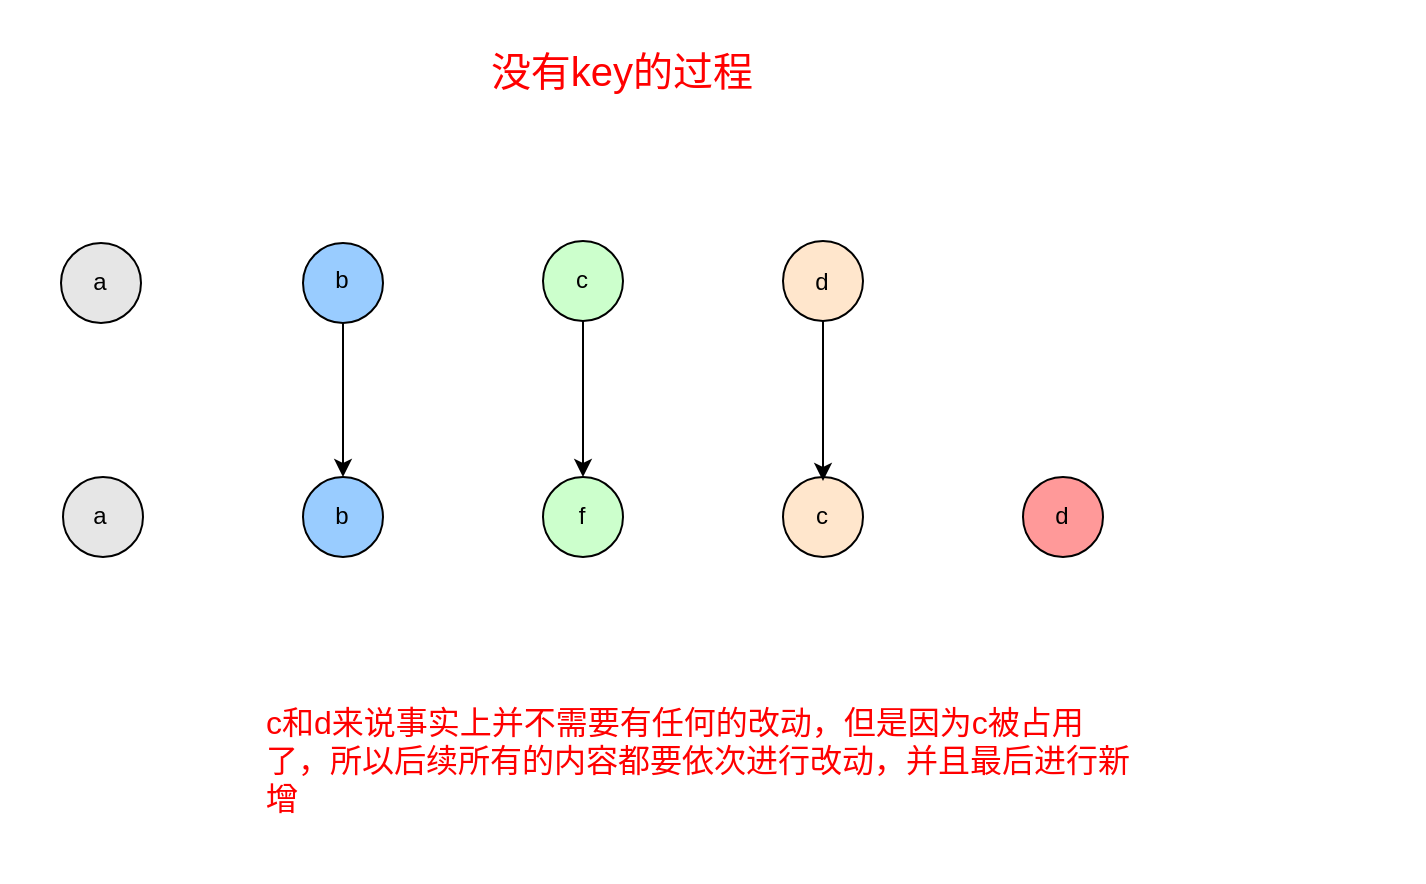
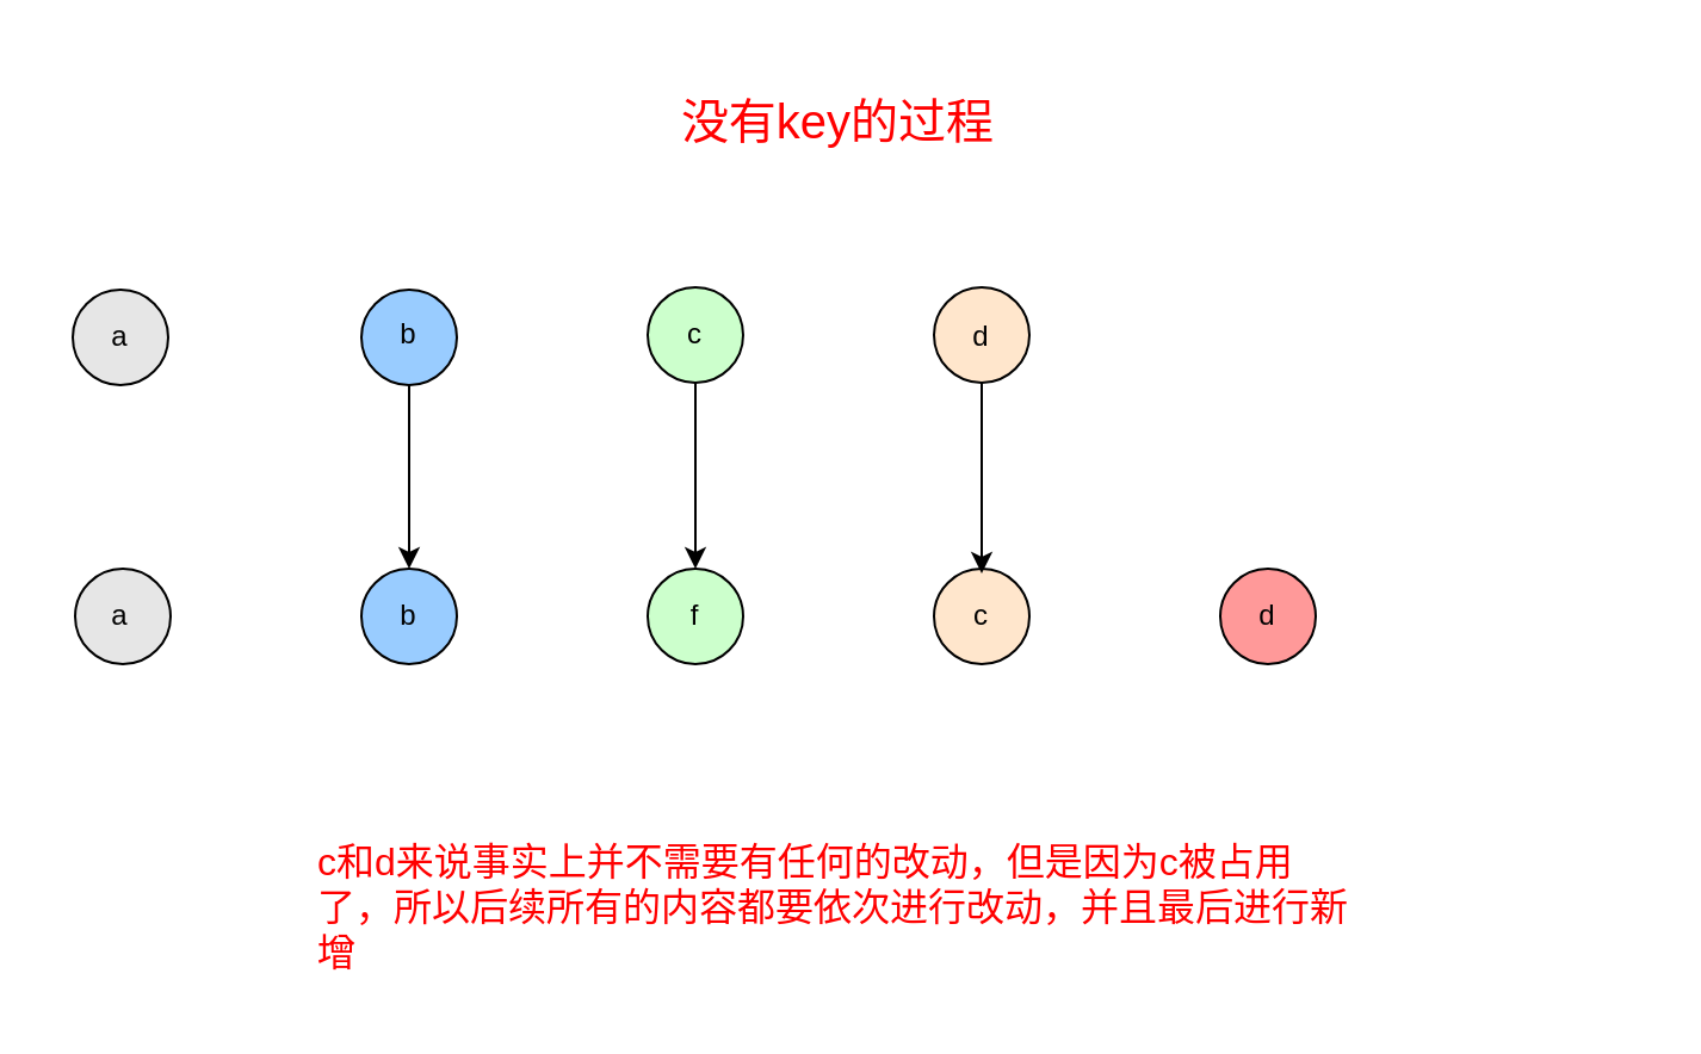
- <mxCell id="30" value="没有key的过程" style="text;html=1;strokeColor=none;fillColor=none;align=center;verticalAlign=middle;whiteSpace=wrap;rounded=0;strokeWidth=4;fontSize=20;fontColor=#FF0000;" parent="1" vertex="1"><mxGeometry x="211" y="5" width="200" height="60" as="geometry" /></mxCell>
+ <mxCell id="30" value="没有key的过程" style="text;html=1;strokeColor=none;fillColor=none;align=center;verticalAlign=middle;whiteSpace=wrap;rounded=0;strokeWidth=4;fontSize=20;fontColor=#FF0000;" parent="1" vertex="1"><mxGeometry x="251" y="20" width="200" height="60" as="geometry" /></mxCell>
